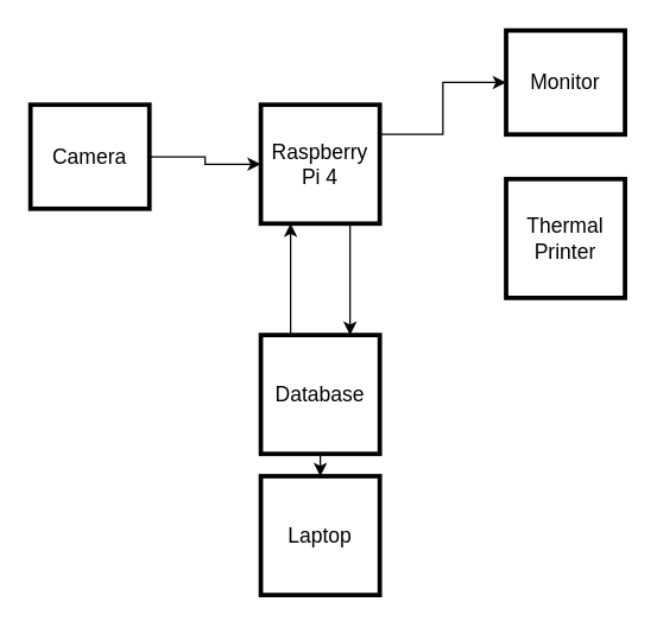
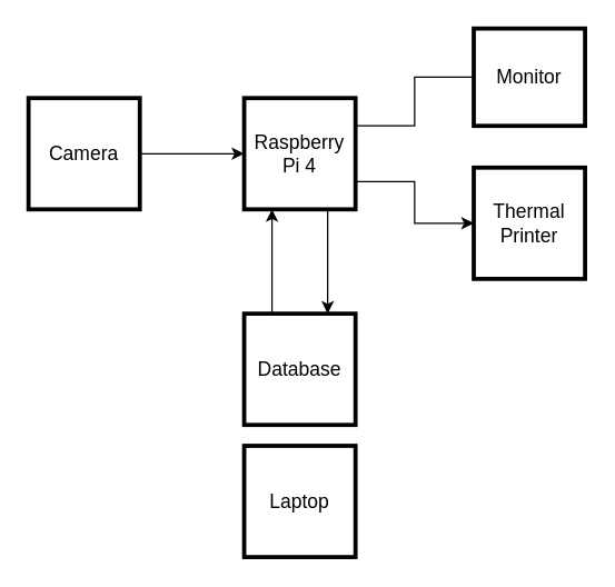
- <mxCell id="5" style="edgeStyle=orthogonalEdgeStyle;rounded=0;orthogonalLoop=1;jettySize=auto;html=1;exitX=1;exitY=0.25;exitDx=0;exitDy=0;entryX=0;entryY=0.5;entryDx=0;entryDy=0;" edge="1" parent="1" source="7" target="8"><mxGeometry relative="1" as="geometry" /></mxCell>
+ <mxCell id="5" style="edgeStyle=orthogonalEdgeStyle;rounded=0;orthogonalLoop=1;jettySize=auto;html=1;exitX=1;exitY=0.25;exitDx=0;exitDy=0;entryX=0;entryY=0.5;entryDx=0;entryDy=0;endArrow=none;" edge="1" parent="1" source="7" target="8"><mxGeometry relative="1" as="geometry" /></mxCell>
- <mxCell id="3" value="&lt;font style=&quot;font-size: 14px&quot;&gt;Camera&lt;/font&gt;" style="whiteSpace=wrap;html=1;aspect=fixed;strokeWidth=3;" vertex="1" parent="1"><mxGeometry x="20" y="70" width="80" height="70" as="geometry" /></mxCell>
+ <mxCell id="3" value="&lt;font style=&quot;font-size: 14px&quot;&gt;Camera&lt;/font&gt;" style="whiteSpace=wrap;html=1;aspect=fixed;strokeWidth=3;" vertex="1" parent="1"><mxGeometry x="20" y="70" width="80" height="80" as="geometry" /></mxCell>
+ <mxCell id="6" style="edgeStyle=orthogonalEdgeStyle;rounded=0;orthogonalLoop=1;jettySize=auto;html=1;exitX=1;exitY=0.75;exitDx=0;exitDy=0;entryX=0;entryY=0.5;entryDx=0;entryDy=0;" edge="1" parent="1" source="7" target="13"><mxGeometry relative="1" as="geometry" /></mxCell>
- <mxCell id="11" style="edgeStyle=orthogonalEdgeStyle;rounded=0;orthogonalLoop=1;jettySize=auto;html=1;exitX=0.5;exitY=1;exitDx=0;exitDy=0;entryX=0.5;entryY=0;entryDx=0;entryDy=0;" edge="1" parent="1" source="12" target="9"><mxGeometry relative="1" as="geometry" /></mxCell>
